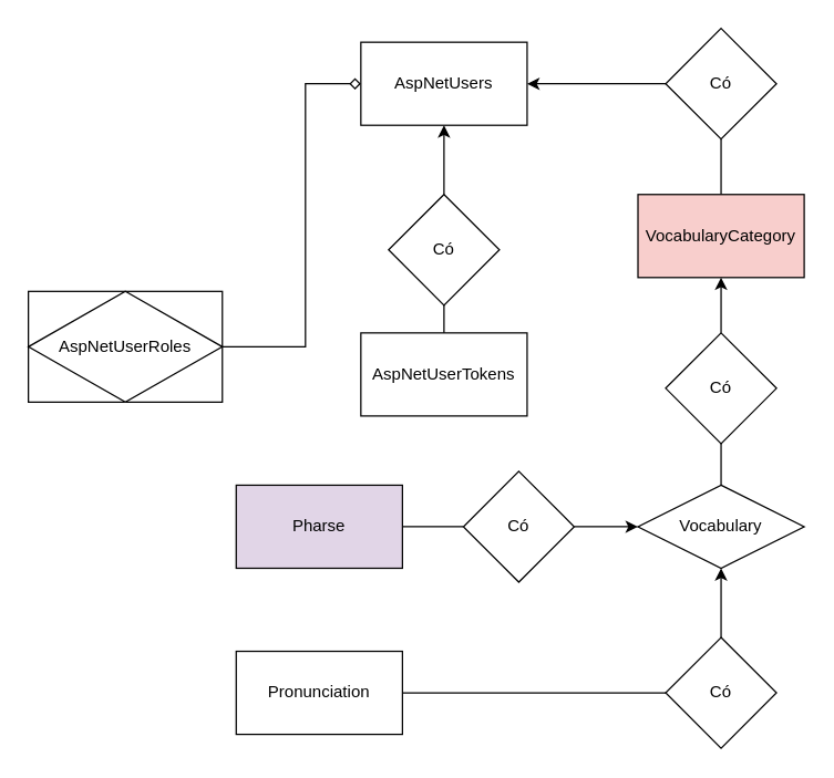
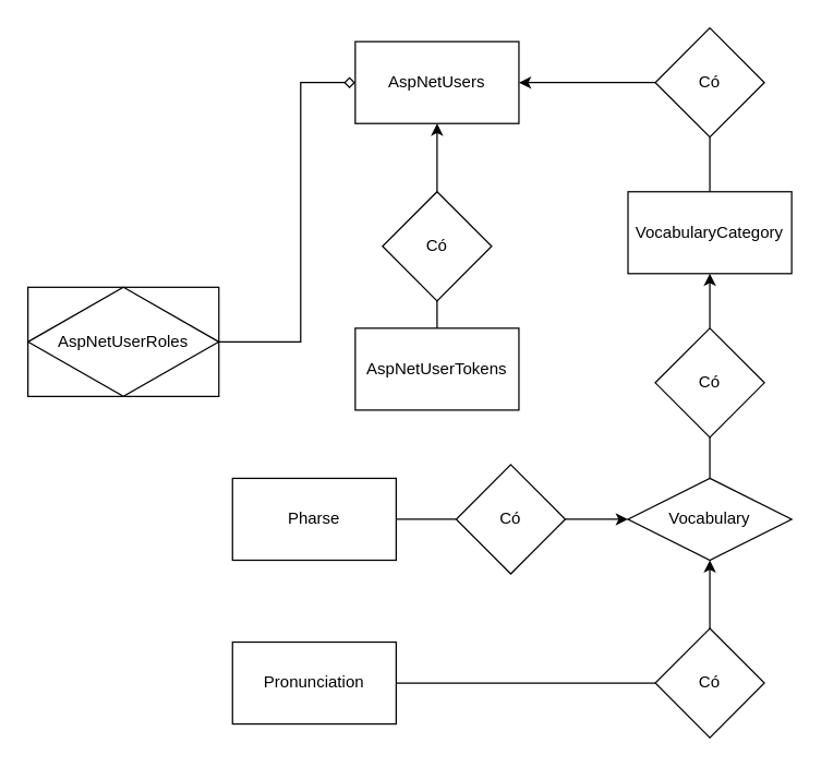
- <mxCell id="9" value="VocabularyCategory" style="rounded=0;whiteSpace=wrap;html=1;fillColor=#f8cecc;" vertex="1" parent="1"><mxGeometry x="460" y="140" width="120" height="60" as="geometry" /></mxCell>
+ <mxCell id="9" value="VocabularyCategory" style="rounded=0;whiteSpace=wrap;html=1;" vertex="1" parent="1"><mxGeometry x="460" y="140" width="120" height="60" as="geometry" /></mxCell>
- <mxCell id="2" value="Pharse" style="rounded=0;whiteSpace=wrap;html=1;fillColor=#e1d5e7;" vertex="1" parent="1"><mxGeometry x="170" y="350" width="120" height="60" as="geometry" /></mxCell>
+ <mxCell id="2" value="Pharse" style="rounded=0;whiteSpace=wrap;html=1;" vertex="1" parent="1"><mxGeometry x="170" y="350" width="120" height="60" as="geometry" /></mxCell>
